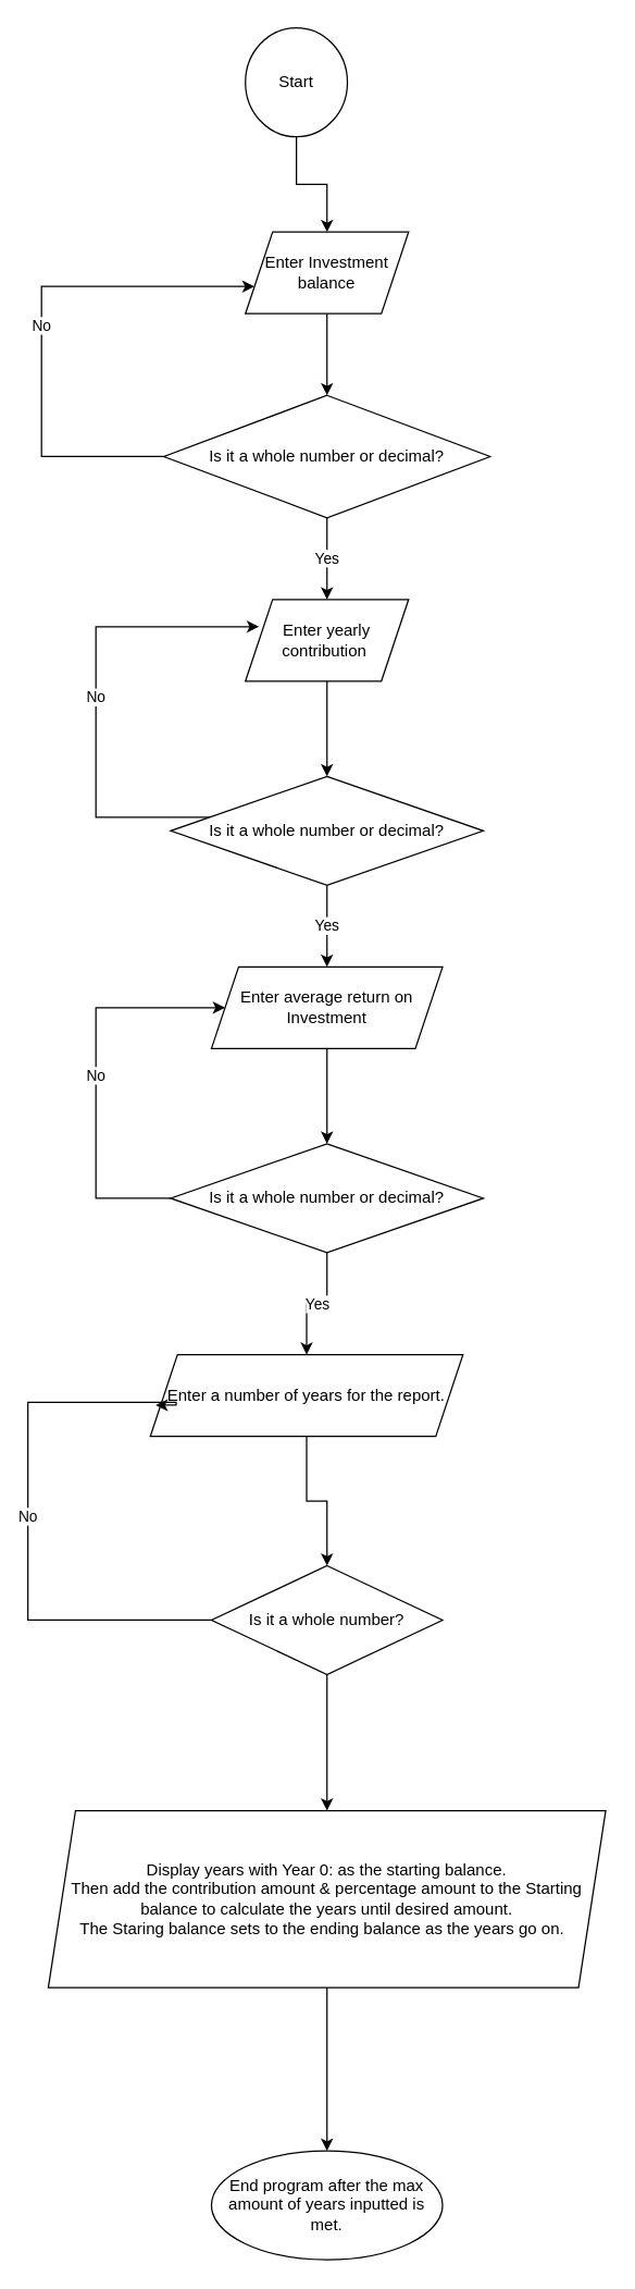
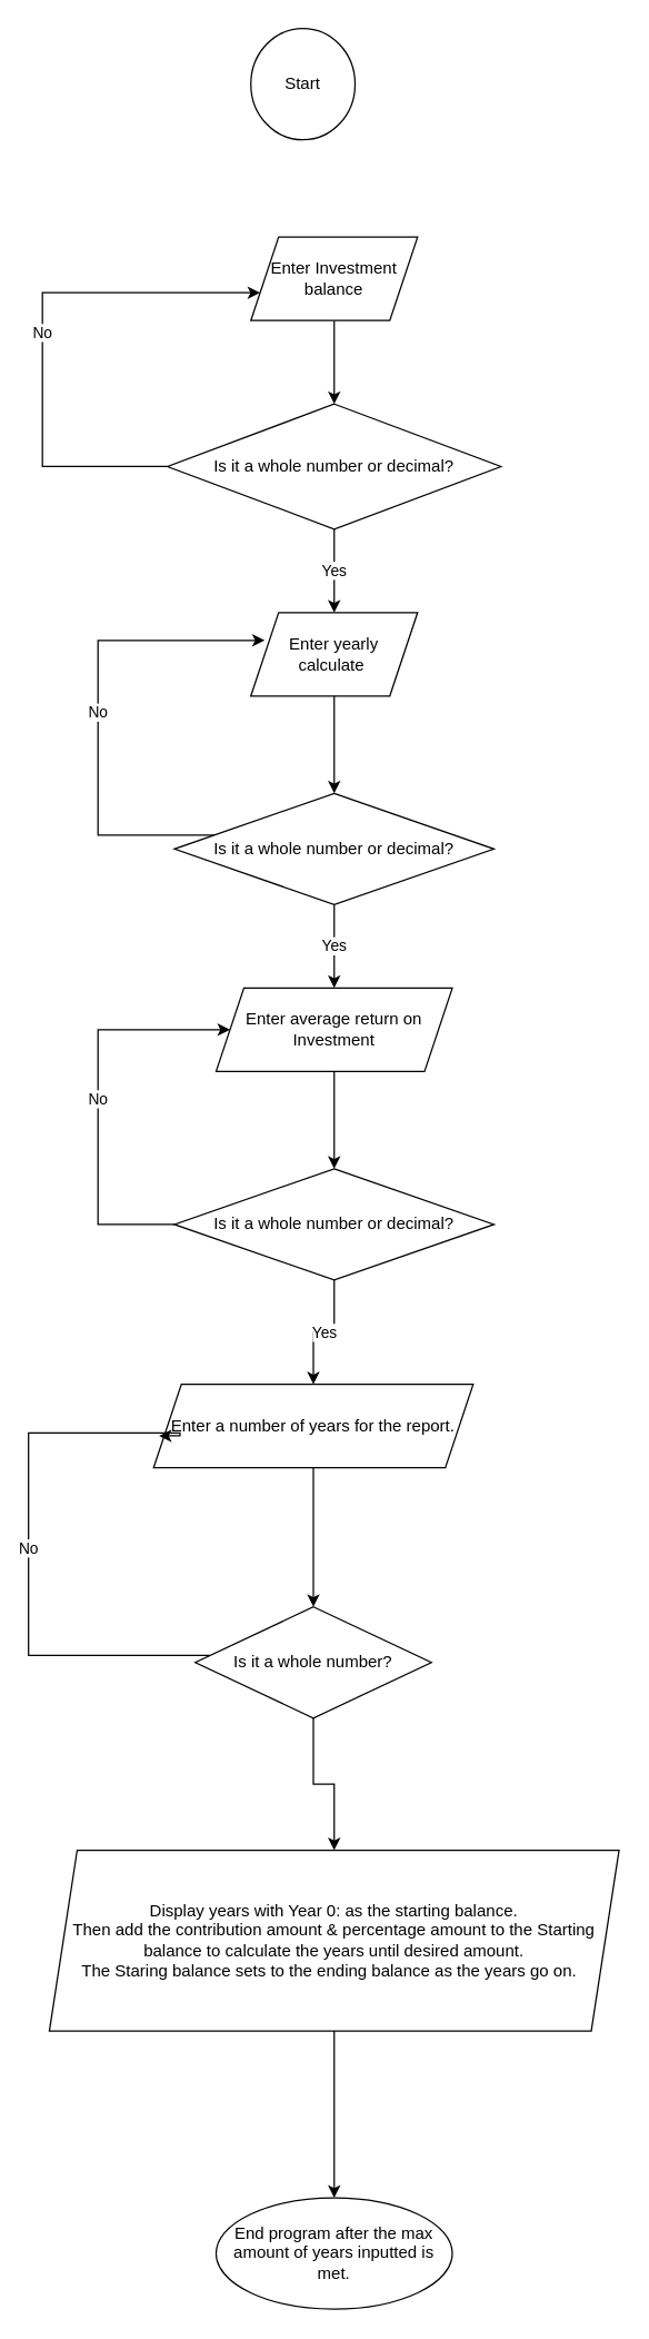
- <mxCell id="2" style="edgeStyle=orthogonalEdgeStyle;rounded=0;orthogonalLoop=1;jettySize=auto;html=1;entryX=0.5;entryY=0;entryDx=0;entryDy=0;" edge="1" parent="1" source="3" target="5"><mxGeometry relative="1" as="geometry" /></mxCell>
- <mxCell id="10" value="Enter yearly contribution&amp;nbsp;" style="shape=parallelogram;perimeter=parallelogramPerimeter;whiteSpace=wrap;html=1;fixedSize=1;" vertex="1" parent="1"><mxGeometry x="180" y="440" width="120" height="60" as="geometry" /></mxCell>
+ <mxCell id="10" value="Enter yearly calculate&amp;nbsp;" style="shape=parallelogram;perimeter=parallelogramPerimeter;whiteSpace=wrap;html=1;fixedSize=1;" vertex="1" parent="1"><mxGeometry x="180" y="440" width="120" height="60" as="geometry" /></mxCell>
- <mxCell id="23" value="Is it a whole number?" style="rhombus;whiteSpace=wrap;html=1;" vertex="1" parent="1"><mxGeometry x="155" y="1150" width="170" height="80" as="geometry" /></mxCell>
+ <mxCell id="23" value="Is it a whole number?" style="rhombus;whiteSpace=wrap;html=1;" vertex="1" parent="1"><mxGeometry x="140" y="1155" width="170" height="80" as="geometry" /></mxCell>
